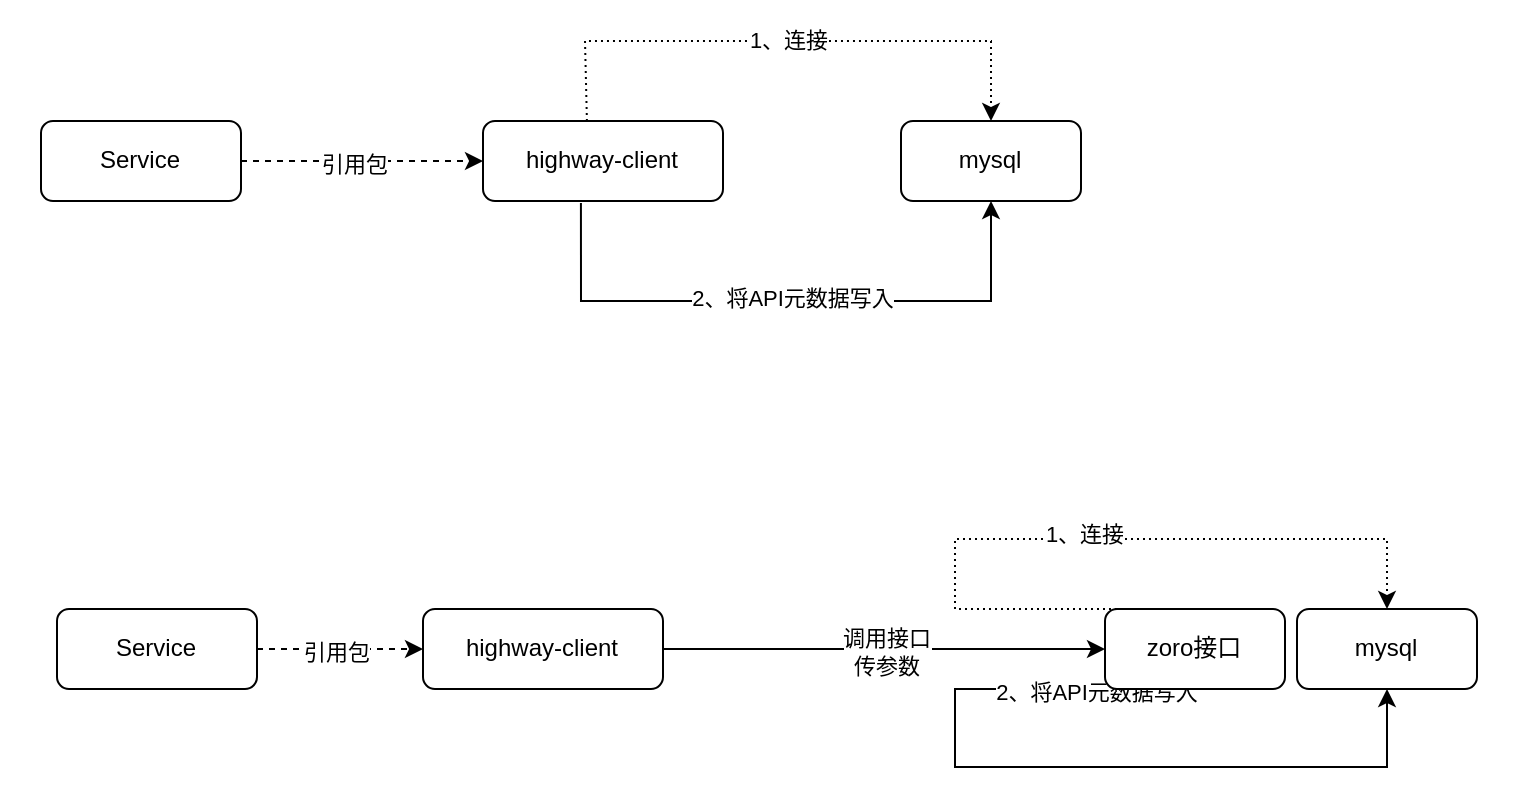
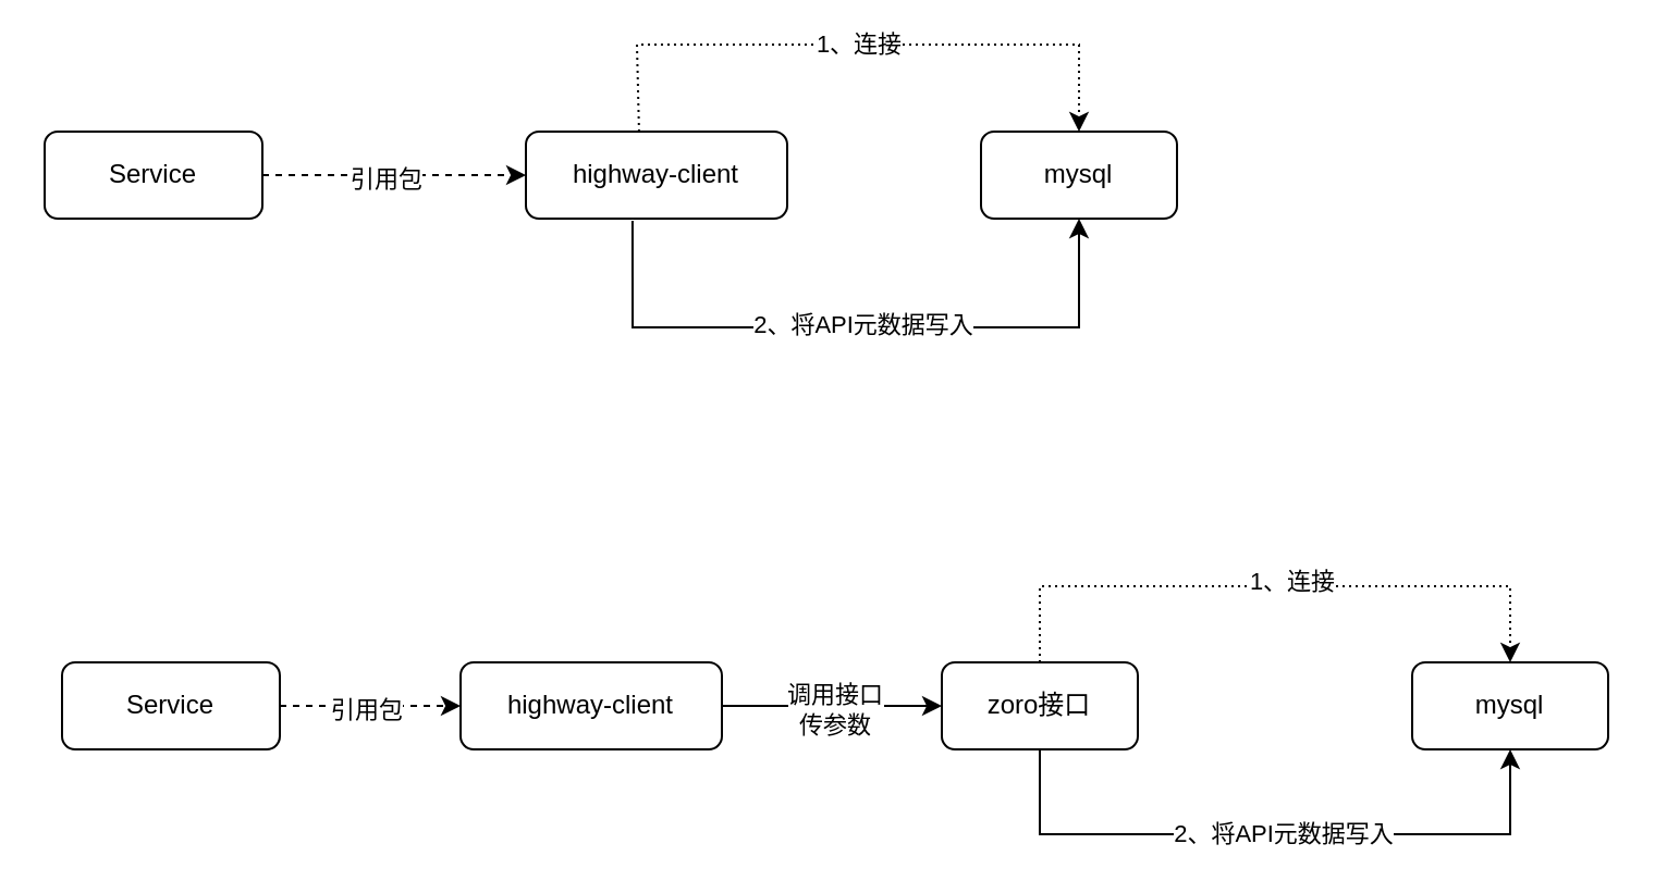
- <mxCell id="21" value="zoro接口" style="rounded=1;whiteSpace=wrap;html=1;fontSize=12;glass=0;strokeWidth=1;shadow=0;" vertex="1" parent="1"><mxGeometry x="552" y="304" width="90" height="40" as="geometry" /></mxCell>
+ <mxCell id="21" value="zoro接口" style="rounded=1;whiteSpace=wrap;html=1;fontSize=12;glass=0;strokeWidth=1;shadow=0;" vertex="1" parent="1"><mxGeometry x="432" y="304" width="90" height="40" as="geometry" /></mxCell>
